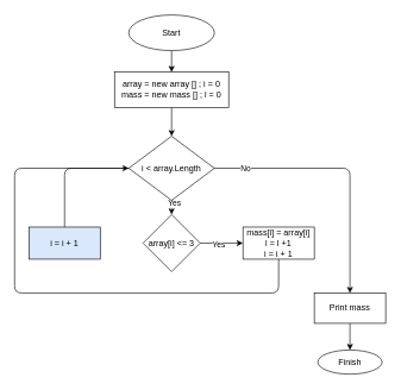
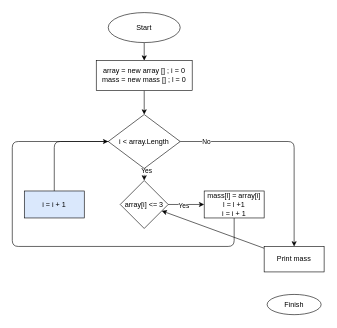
- <mxCell id="18" value="" style="edgeStyle=none;html=1;" edge="1" parent="1" source="19" target="20"><mxGeometry relative="1" as="geometry" /></mxCell>
+ <mxCell id="18" value="" style="edgeStyle=none;html=1;" edge="1" parent="1" source="19" target="8"><mxGeometry relative="1" as="geometry" /></mxCell>
